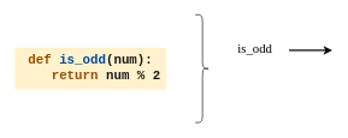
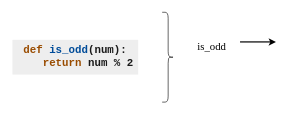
- <mxCell id="2" value="is_odd" style="text;html=1;strokeColor=none;fillColor=none;align=center;verticalAlign=middle;whiteSpace=wrap;rounded=0;sketch=1;fontFamily=Comic Sans MS;fontSize=18;" vertex="1" parent="1"><mxGeometry x="323" y="52" width="60" height="30" as="geometry" /></mxCell>
+ <mxCell id="2" value="is_odd" style="text;html=1;strokeColor=none;fillColor=none;align=center;verticalAlign=middle;whiteSpace=wrap;rounded=0;sketch=1;fontFamily=Comic Sans MS;fontSize=18;" vertex="1" parent="1"><mxGeometry x="323" y="62" width="60" height="30" as="geometry" /></mxCell>
- <mxCell id="4" value="&lt;font color=&quot;#994c00&quot;&gt;def&lt;/font&gt; &lt;font color=&quot;#004c99&quot;&gt;is_odd&lt;/font&gt;&lt;font color=&quot;#1a1a1a&quot;&gt;(num):&lt;/font&gt;&lt;br&gt;&amp;nbsp; &amp;nbsp; &lt;font color=&quot;#994c00&quot;&gt;return&lt;/font&gt; &lt;font color=&quot;#1a1a1a&quot;&gt;num % 2&lt;/font&gt;" style="whiteSpace=wrap;html=1;sketch=0;fontFamily=Courier New;fontSize=18;fillColor=#fff2cc;fontStyle=1;strokeColor=none;" vertex="1" parent="1"><mxGeometry x="20" y="66" width="210" height="58" as="geometry" /></mxCell>
+ <mxCell id="4" value="&lt;font color=&quot;#994c00&quot;&gt;def&lt;/font&gt; &lt;font color=&quot;#004c99&quot;&gt;is_odd&lt;/font&gt;&lt;font color=&quot;#1a1a1a&quot;&gt;(num):&lt;/font&gt;&lt;br&gt;&amp;nbsp; &amp;nbsp; &lt;font color=&quot;#994c00&quot;&gt;return&lt;/font&gt; &lt;font color=&quot;#1a1a1a&quot;&gt;num % 2&lt;/font&gt;" style="whiteSpace=wrap;html=1;sketch=0;fontFamily=Courier New;fontSize=18;fillColor=#eeeeee;fontStyle=1;strokeColor=none;" vertex="1" parent="1"><mxGeometry x="20" y="66" width="210" height="58" as="geometry" /></mxCell>
